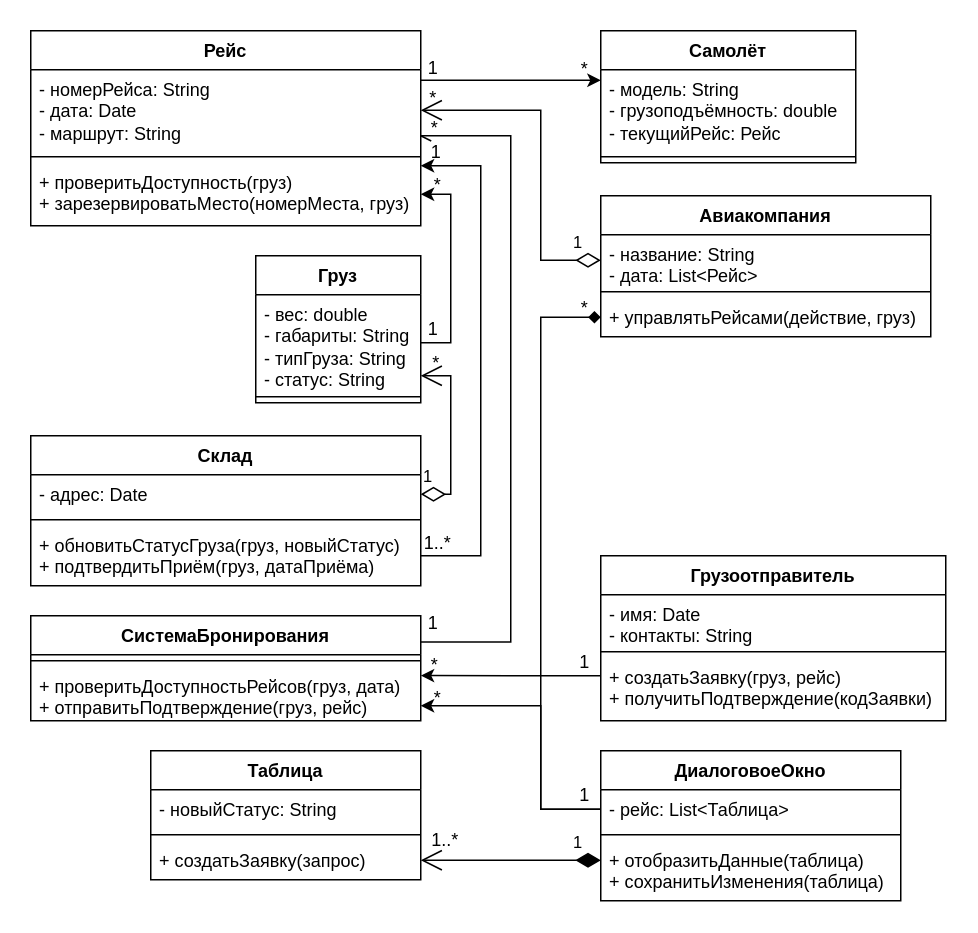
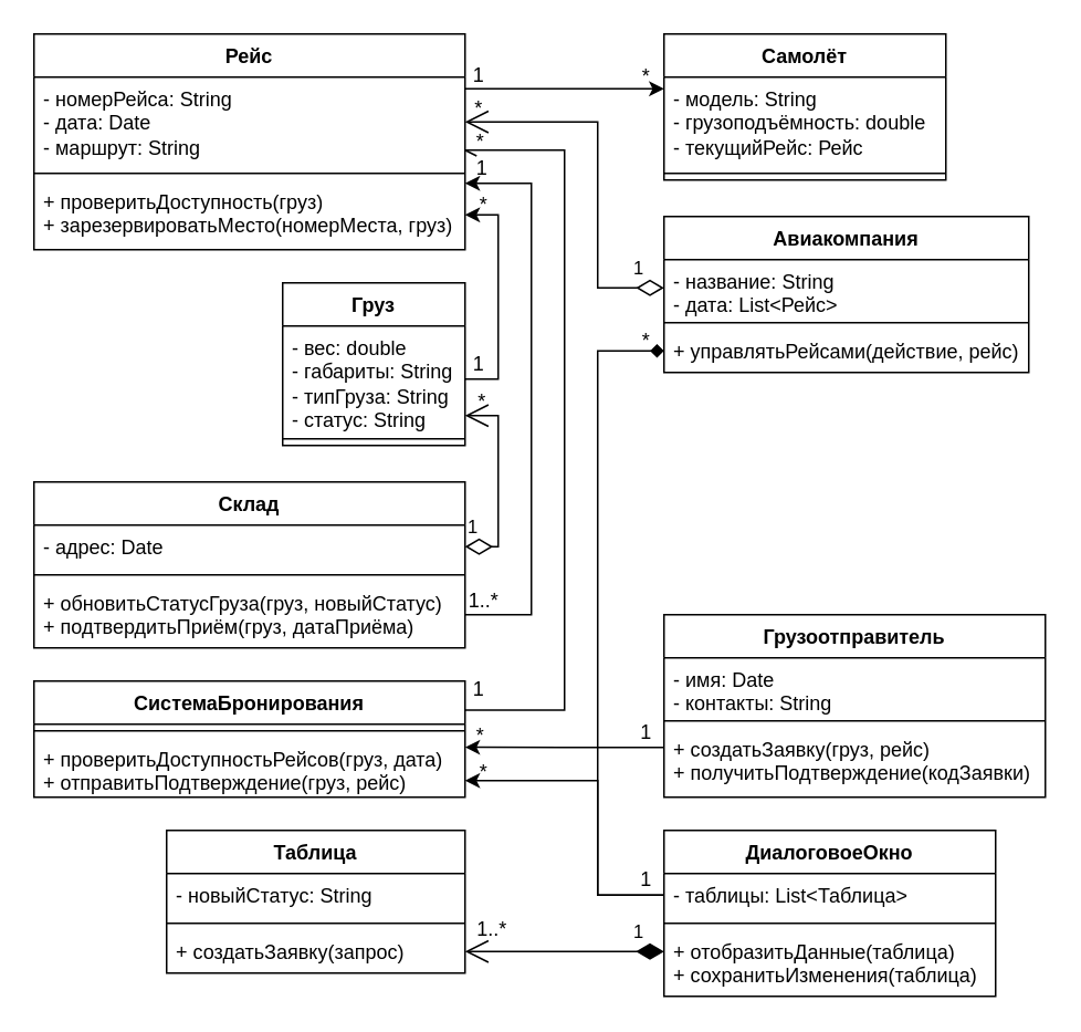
- <mxCell id="24" value="+ управлятьРейсами(действие, груз)" style="text;strokeColor=none;fillColor=none;align=left;verticalAlign=top;spacingLeft=4;spacingRight=4;overflow=hidden;rotatable=0;points=[[0,0.5],[1,0.5]];portConstraint=eastwest;whiteSpace=wrap;html=1;" vertex="1" parent="21"><mxGeometry y="68" width="220" height="26" as="geometry" /></mxCell>
+ <mxCell id="24" value="+ управлятьРейсами(действие, рейс)" style="text;strokeColor=none;fillColor=none;align=left;verticalAlign=top;spacingLeft=4;spacingRight=4;overflow=hidden;rotatable=0;points=[[0,0.5],[1,0.5]];portConstraint=eastwest;whiteSpace=wrap;html=1;" vertex="1" parent="21"><mxGeometry y="68" width="220" height="26" as="geometry" /></mxCell>
- <mxCell id="29" value="- рейс: List&amp;lt;Таблица&amp;gt;" style="text;strokeColor=none;fillColor=none;align=left;verticalAlign=top;spacingLeft=4;spacingRight=4;overflow=hidden;rotatable=0;points=[[0,0.5],[1,0.5]];portConstraint=eastwest;whiteSpace=wrap;html=1;" vertex="1" parent="28"><mxGeometry y="26" width="200" height="26" as="geometry" /></mxCell>
+ <mxCell id="29" value="- таблицы: List&amp;lt;Таблица&amp;gt;" style="text;strokeColor=none;fillColor=none;align=left;verticalAlign=top;spacingLeft=4;spacingRight=4;overflow=hidden;rotatable=0;points=[[0,0.5],[1,0.5]];portConstraint=eastwest;whiteSpace=wrap;html=1;" vertex="1" parent="28"><mxGeometry y="26" width="200" height="26" as="geometry" /></mxCell>
